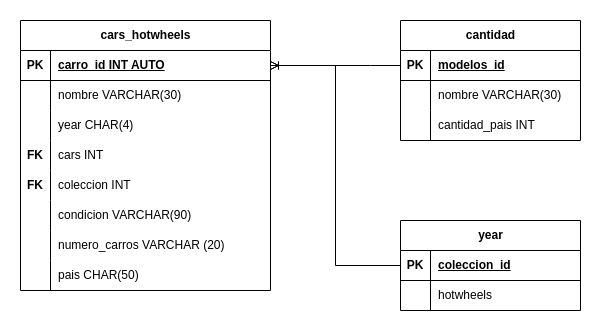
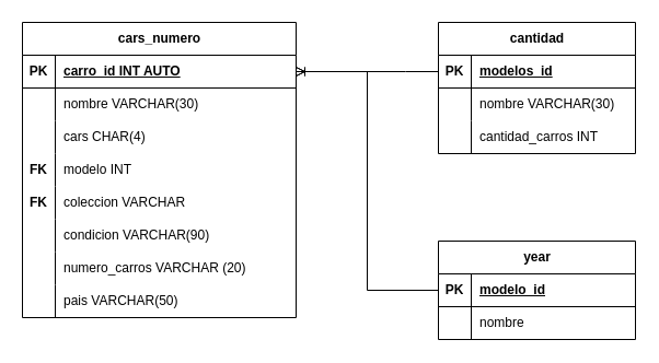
- <mxCell id="2" value="cars_hotwheels" style="shape=table;startSize=30;container=1;collapsible=1;childLayout=tableLayout;fixedRows=1;rowLines=0;fontStyle=1;align=center;resizeLast=1;html=1;" vertex="1" parent="1"><mxGeometry x="20" y="20" width="250" height="270" as="geometry" /></mxCell>
+ <mxCell id="2" value="cars_numero" style="shape=table;startSize=30;container=1;collapsible=1;childLayout=tableLayout;fixedRows=1;rowLines=0;fontStyle=1;align=center;resizeLast=1;html=1;" vertex="1" parent="1"><mxGeometry x="20" y="20" width="250" height="270" as="geometry" /></mxCell>
- <mxCell id="11" value="year CHAR(4)" style="shape=partialRectangle;connectable=0;fillColor=none;top=0;left=0;bottom=0;right=0;align=left;spacingLeft=6;overflow=hidden;whiteSpace=wrap;html=1;" vertex="1" parent="9"><mxGeometry x="30" width="220" height="30" as="geometry"><mxRectangle width="220" height="30" as="alternateBounds" /></mxGeometry></mxCell>
+ <mxCell id="11" value="cars CHAR(4)" style="shape=partialRectangle;connectable=0;fillColor=none;top=0;left=0;bottom=0;right=0;align=left;spacingLeft=6;overflow=hidden;whiteSpace=wrap;html=1;" vertex="1" parent="9"><mxGeometry x="30" width="220" height="30" as="geometry"><mxRectangle width="220" height="30" as="alternateBounds" /></mxGeometry></mxCell>
- <mxCell id="36" value="cantidad_pais INT" style="shape=partialRectangle;connectable=0;fillColor=none;top=0;left=0;bottom=0;right=0;align=left;spacingLeft=6;overflow=hidden;whiteSpace=wrap;html=1;" vertex="1" parent="34"><mxGeometry x="30" width="150" height="30" as="geometry"><mxRectangle width="150" height="30" as="alternateBounds" /></mxGeometry></mxCell>
+ <mxCell id="36" value="cantidad_carros INT" style="shape=partialRectangle;connectable=0;fillColor=none;top=0;left=0;bottom=0;right=0;align=left;spacingLeft=6;overflow=hidden;whiteSpace=wrap;html=1;" vertex="1" parent="34"><mxGeometry x="30" width="150" height="30" as="geometry"><mxRectangle width="150" height="30" as="alternateBounds" /></mxGeometry></mxCell>
- <mxCell id="14" value="cars INT" style="shape=partialRectangle;connectable=0;fillColor=none;top=0;left=0;bottom=0;right=0;align=left;spacingLeft=6;overflow=hidden;whiteSpace=wrap;html=1;" vertex="1" parent="12"><mxGeometry x="30" width="220" height="30" as="geometry"><mxRectangle width="220" height="30" as="alternateBounds" /></mxGeometry></mxCell>
+ <mxCell id="14" value="modelo INT" style="shape=partialRectangle;connectable=0;fillColor=none;top=0;left=0;bottom=0;right=0;align=left;spacingLeft=6;overflow=hidden;whiteSpace=wrap;html=1;" vertex="1" parent="12"><mxGeometry x="30" width="220" height="30" as="geometry"><mxRectangle width="220" height="30" as="alternateBounds" /></mxGeometry></mxCell>
- <mxCell id="17" value="coleccion INT" style="shape=partialRectangle;connectable=0;fillColor=none;top=0;left=0;bottom=0;right=0;align=left;spacingLeft=6;overflow=hidden;whiteSpace=wrap;html=1;" vertex="1" parent="15"><mxGeometry x="30" width="220" height="30" as="geometry"><mxRectangle width="220" height="30" as="alternateBounds" /></mxGeometry></mxCell>
+ <mxCell id="17" value="coleccion VARCHAR" style="shape=partialRectangle;connectable=0;fillColor=none;top=0;left=0;bottom=0;right=0;align=left;spacingLeft=6;overflow=hidden;whiteSpace=wrap;html=1;" vertex="1" parent="15"><mxGeometry x="30" width="220" height="30" as="geometry"><mxRectangle width="220" height="30" as="alternateBounds" /></mxGeometry></mxCell>
- <mxCell id="40" value="coleccion_id" style="shape=partialRectangle;connectable=0;fillColor=none;top=0;left=0;bottom=0;right=0;align=left;spacingLeft=6;fontStyle=5;overflow=hidden;whiteSpace=wrap;html=1;" vertex="1" parent="38"><mxGeometry x="30" width="150" height="30" as="geometry"><mxRectangle width="150" height="30" as="alternateBounds" /></mxGeometry></mxCell>
+ <mxCell id="40" value="modelo_id" style="shape=partialRectangle;connectable=0;fillColor=none;top=0;left=0;bottom=0;right=0;align=left;spacingLeft=6;fontStyle=5;overflow=hidden;whiteSpace=wrap;html=1;" vertex="1" parent="38"><mxGeometry x="30" width="150" height="30" as="geometry"><mxRectangle width="150" height="30" as="alternateBounds" /></mxGeometry></mxCell>
- <mxCell id="26" value="pais CHAR(50)" style="shape=partialRectangle;connectable=0;fillColor=none;top=0;left=0;bottom=0;right=0;align=left;spacingLeft=6;overflow=hidden;whiteSpace=wrap;html=1;" vertex="1" parent="24"><mxGeometry x="30" width="220" height="30" as="geometry"><mxRectangle width="220" height="30" as="alternateBounds" /></mxGeometry></mxCell>
+ <mxCell id="26" value="pais VARCHAR(50)" style="shape=partialRectangle;connectable=0;fillColor=none;top=0;left=0;bottom=0;right=0;align=left;spacingLeft=6;overflow=hidden;whiteSpace=wrap;html=1;" vertex="1" parent="24"><mxGeometry x="30" width="220" height="30" as="geometry"><mxRectangle width="220" height="30" as="alternateBounds" /></mxGeometry></mxCell>
- <mxCell id="43" value="hotwheels" style="shape=partialRectangle;connectable=0;fillColor=none;top=0;left=0;bottom=0;right=0;align=left;spacingLeft=6;overflow=hidden;whiteSpace=wrap;html=1;" vertex="1" parent="41"><mxGeometry x="30" width="150" height="30" as="geometry"><mxRectangle width="150" height="30" as="alternateBounds" /></mxGeometry></mxCell>
+ <mxCell id="43" value="nombre" style="shape=partialRectangle;connectable=0;fillColor=none;top=0;left=0;bottom=0;right=0;align=left;spacingLeft=6;overflow=hidden;whiteSpace=wrap;html=1;" vertex="1" parent="41"><mxGeometry x="30" width="150" height="30" as="geometry"><mxRectangle width="150" height="30" as="alternateBounds" /></mxGeometry></mxCell>
